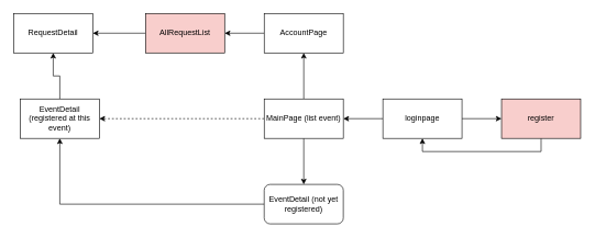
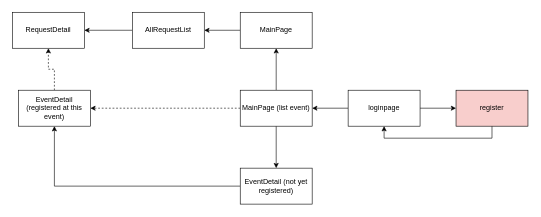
- <mxCell id="12" value="AllRequestList" style="rounded=0;whiteSpace=wrap;html=1;fillColor=#f8cecc;" parent="1" vertex="1"><mxGeometry x="220" y="20" width="120" height="60" as="geometry" /></mxCell>
+ <mxCell id="12" value="AllRequestList" style="rounded=0;whiteSpace=wrap;html=1;" parent="1" vertex="1"><mxGeometry x="220" y="20" width="120" height="60" as="geometry" /></mxCell>
- <mxCell id="8" value="AccountPage" style="rounded=0;whiteSpace=wrap;html=1;" parent="1" vertex="1"><mxGeometry x="400" y="20" width="120" height="60" as="geometry" /></mxCell>
+ <mxCell id="8" value="MainPage" style="rounded=0;whiteSpace=wrap;html=1;" parent="1" vertex="1"><mxGeometry x="400" y="20" width="120" height="60" as="geometry" /></mxCell>
- <mxCell id="14" style="edgeStyle=orthogonalEdgeStyle;rounded=0;orthogonalLoop=1;jettySize=auto;html=1;entryX=0.5;entryY=1;entryDx=0;entryDy=0;" edge="1" parent="1" source="15" target="13"><mxGeometry relative="1" as="geometry" /></mxCell>
+ <mxCell id="14" style="edgeStyle=orthogonalEdgeStyle;rounded=0;orthogonalLoop=1;jettySize=auto;html=1;entryX=0.5;entryY=1;entryDx=0;entryDy=0;dashed=1;" edge="1" parent="1" source="15" target="13"><mxGeometry relative="1" as="geometry" /></mxCell>
- <mxCell id="10" value="EventDetail (not yet registered)" style="whiteSpace=wrap;html=1;rounded=1;" parent="1" vertex="1"><mxGeometry x="400" y="280" width="120" height="60" as="geometry" /></mxCell>
+ <mxCell id="10" value="EventDetail (not yet registered)" style="rounded=0;whiteSpace=wrap;html=1;" parent="1" vertex="1"><mxGeometry x="400" y="280" width="120" height="60" as="geometry" /></mxCell>
